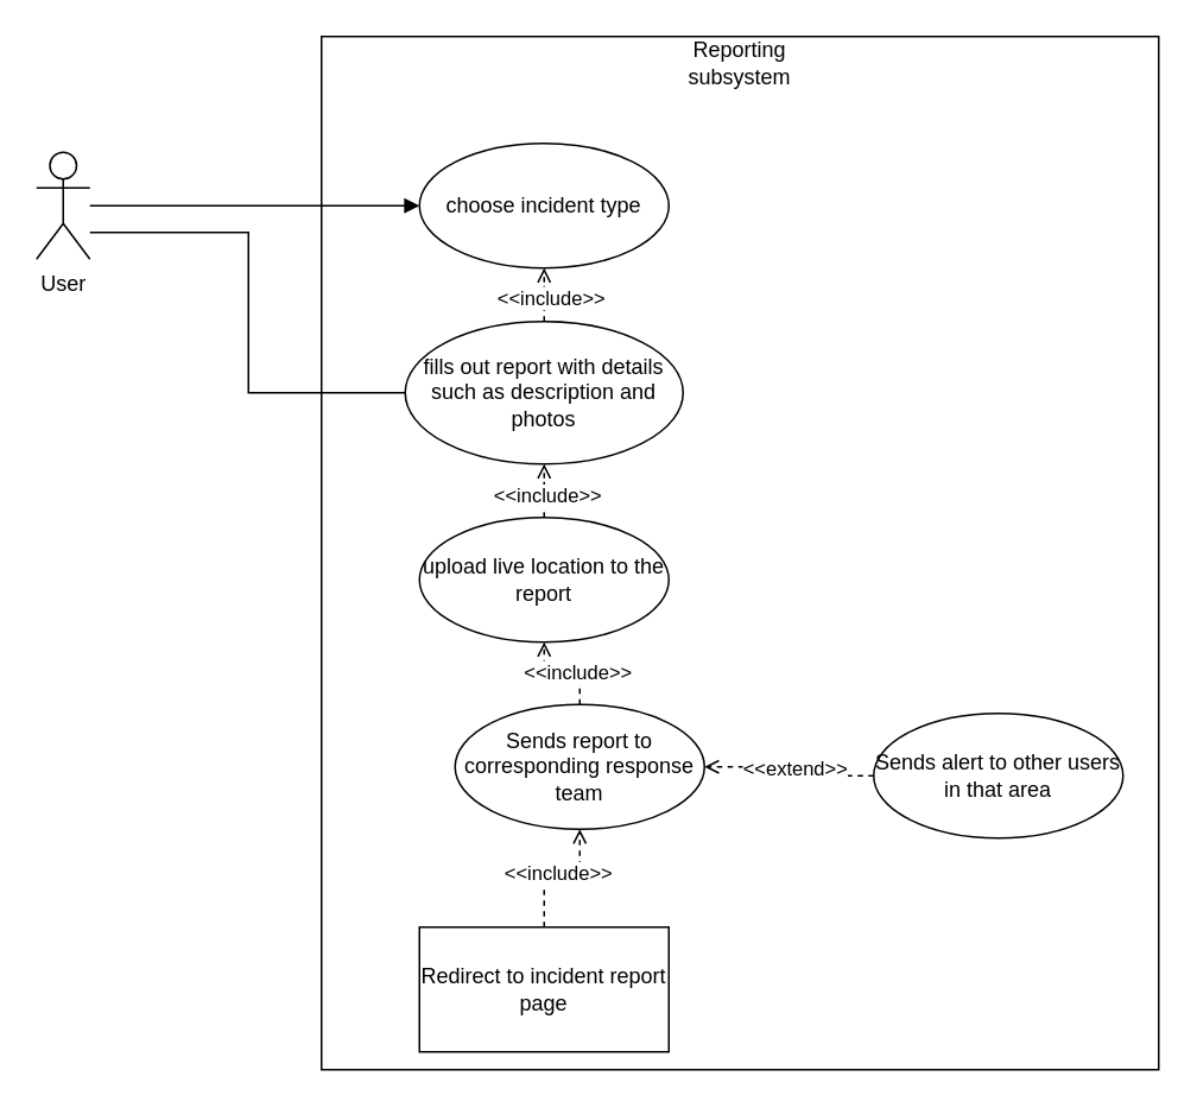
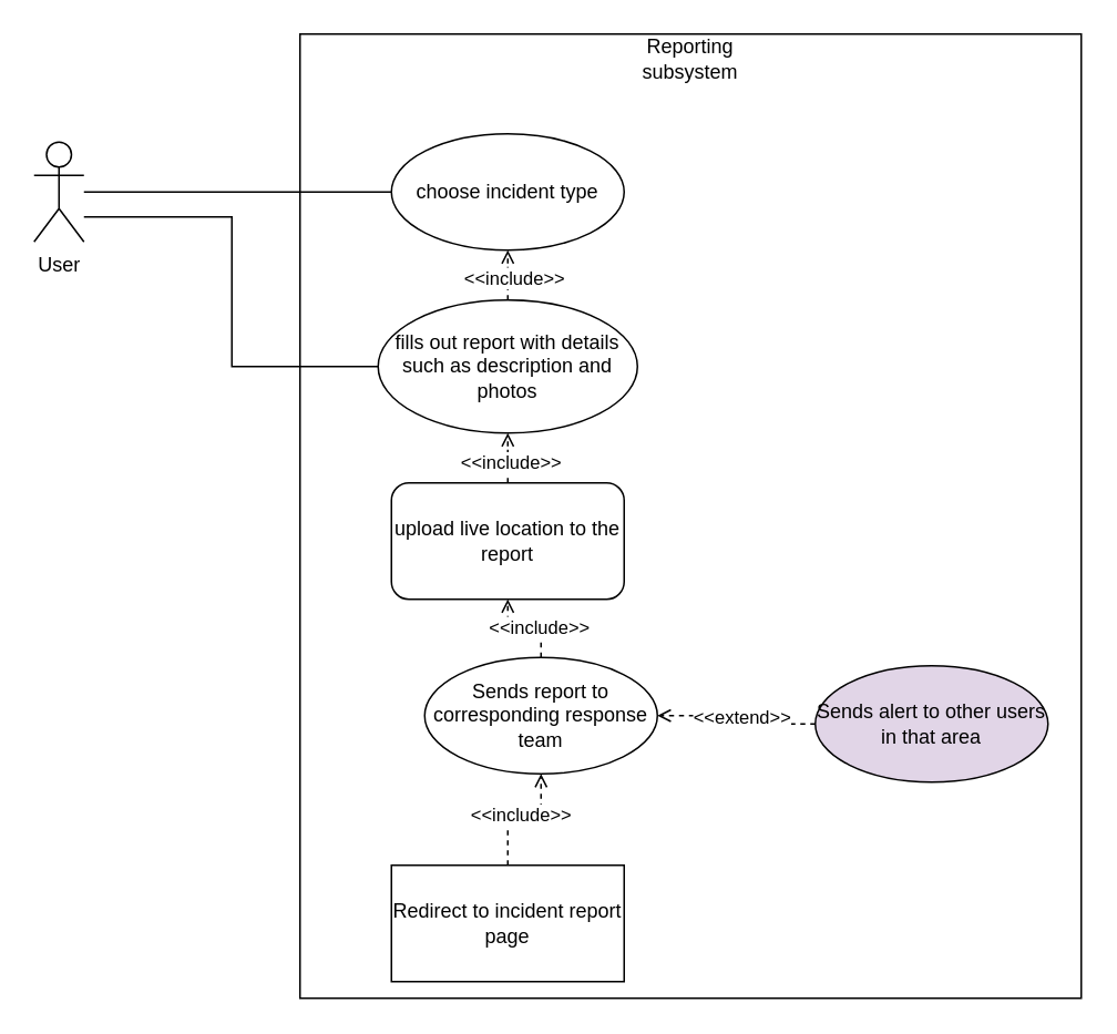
- <mxCell id="4" style="edgeStyle=orthogonalEdgeStyle;rounded=0;orthogonalLoop=1;jettySize=auto;html=1;entryX=0;entryY=0.5;entryDx=0;entryDy=0;endArrow=block;startFill=0;" parent="1" source="6" target="13" edge="1"><mxGeometry relative="1" as="geometry" /></mxCell>
+ <mxCell id="4" style="edgeStyle=orthogonalEdgeStyle;rounded=0;orthogonalLoop=1;jettySize=auto;html=1;entryX=0;entryY=0.5;entryDx=0;entryDy=0;endArrow=none;startFill=0;" parent="1" source="6" target="13" edge="1"><mxGeometry relative="1" as="geometry" /></mxCell>
- <mxCell id="12" value="upload live location to the report" style="ellipse;whiteSpace=wrap;html=1;" parent="1" vertex="1"><mxGeometry x="235" y="290" width="140" height="70" as="geometry" /></mxCell>
+ <mxCell id="12" value="upload live location to the report" style="whiteSpace=wrap;html=1;rounded=1;" parent="1" vertex="1"><mxGeometry x="235" y="290" width="140" height="70" as="geometry" /></mxCell>
- <mxCell id="19" value="Sends alert to other users in that area" style="ellipse;whiteSpace=wrap;html=1;" parent="1" vertex="1"><mxGeometry x="490" y="400" width="140" height="70" as="geometry" /></mxCell>
+ <mxCell id="19" value="Sends alert to other users in that area" style="ellipse;whiteSpace=wrap;html=1;fillColor=#e1d5e7;" parent="1" vertex="1"><mxGeometry x="490" y="400" width="140" height="70" as="geometry" /></mxCell>
